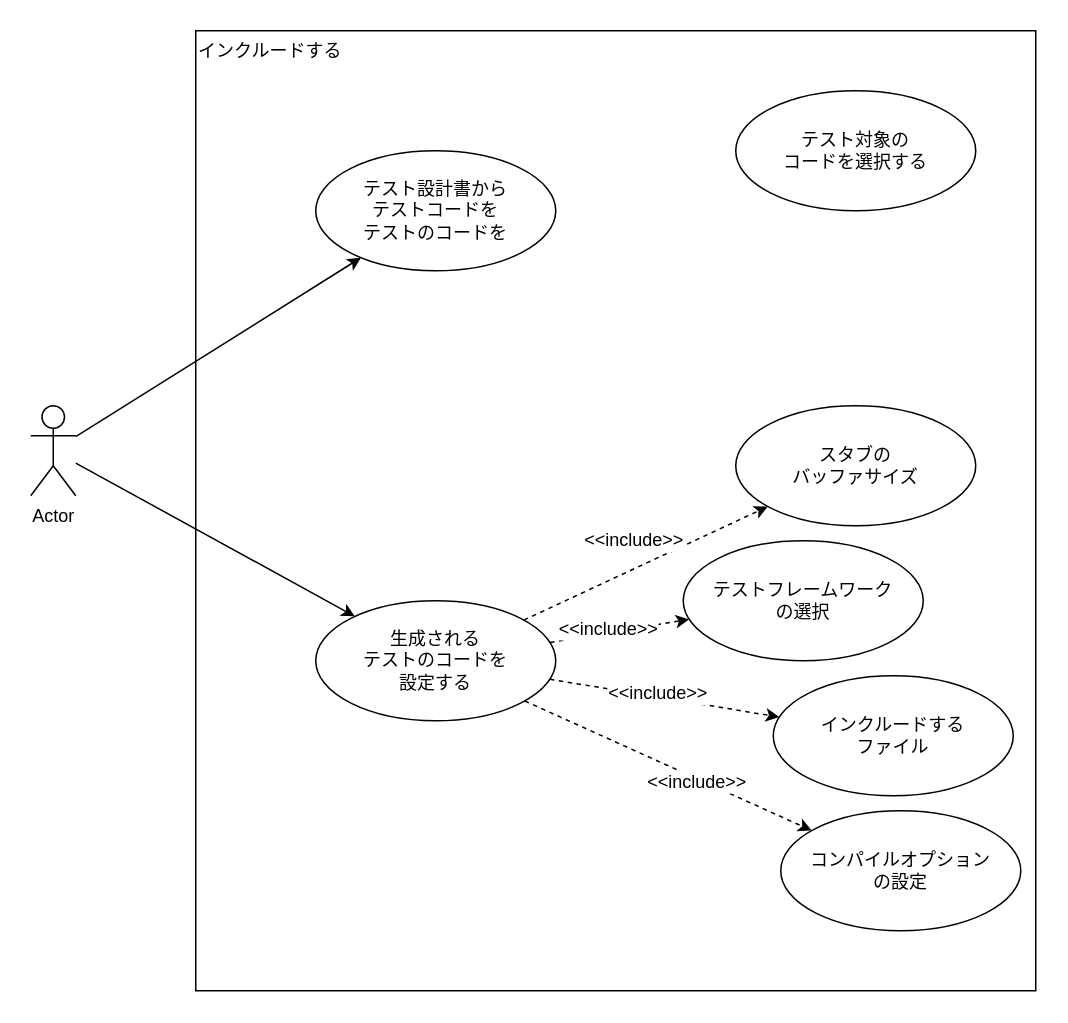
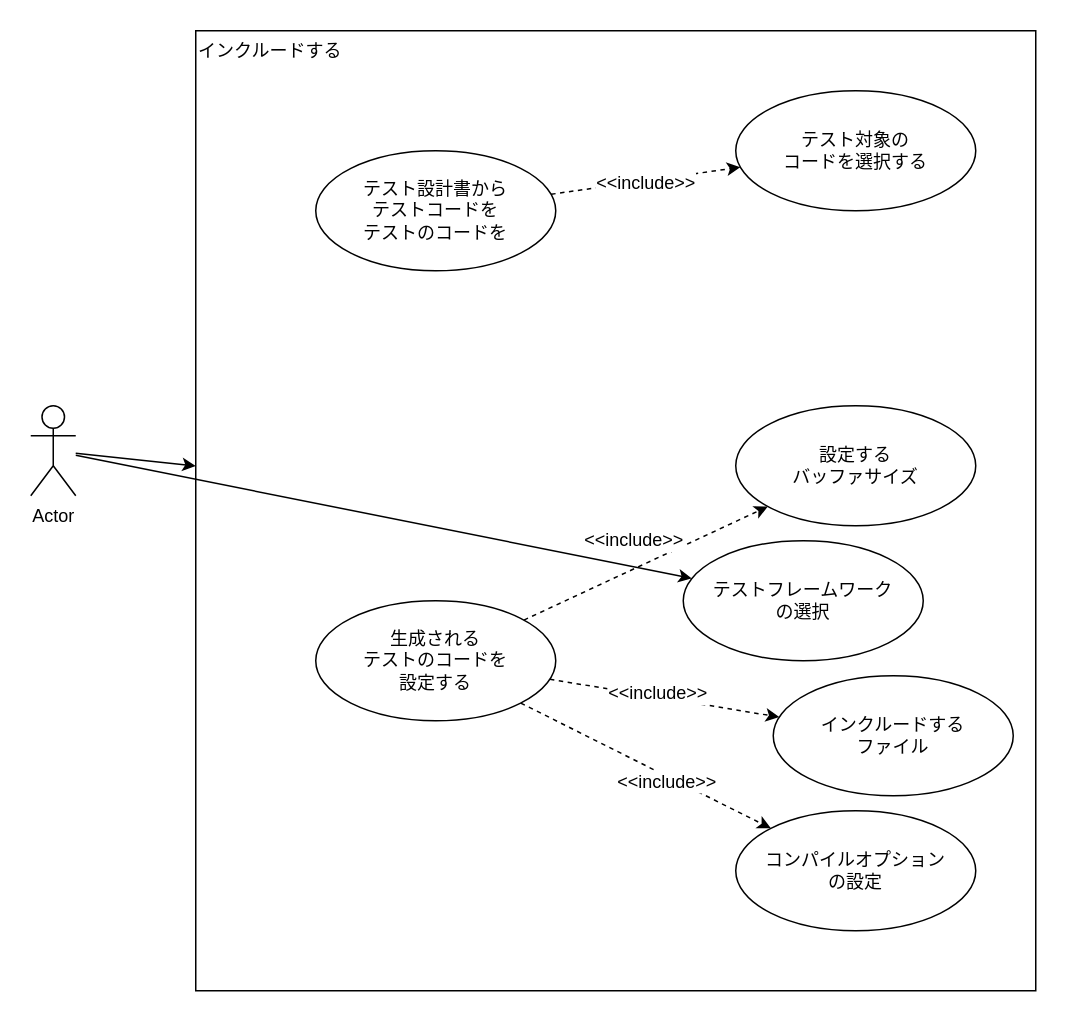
+ <mxCell id="20" style="rounded=0;orthogonalLoop=1;jettySize=auto;html=1;dashed=1;" parent="1" source="6" target="22" edge="1"><mxGeometry relative="1" as="geometry" /></mxCell>
+ <mxCell id="21" value="&amp;lt;&amp;lt;include&amp;gt;&amp;gt;" style="text;html=1;align=center;verticalAlign=middle;resizable=0;points=[];;labelBackgroundColor=#ffffff;" parent="20" vertex="1" connectable="0"><mxGeometry x="-0.3" y="1" relative="1" as="geometry"><mxPoint x="18.67" as="offset" /></mxGeometry></mxCell>
- <mxCell id="3" style="rounded=0;orthogonalLoop=1;jettySize=auto;html=1;" parent="1" source="5" target="6" edge="1"><mxGeometry relative="1" as="geometry" /></mxCell>
+ <mxCell id="3" style="rounded=0;orthogonalLoop=1;jettySize=auto;html=1;" parent="1" source="5" target="13" edge="1"><mxGeometry relative="1" as="geometry" /></mxCell>
- <mxCell id="10" value="スタブの&lt;br&gt;バッファサイズ" style="ellipse;whiteSpace=wrap;html=1;" parent="1" vertex="1"><mxGeometry x="490" y="270" width="160" height="80" as="geometry" /></mxCell>
+ <mxCell id="10" value="設定する&lt;br&gt;バッファサイズ" style="ellipse;whiteSpace=wrap;html=1;" parent="1" vertex="1"><mxGeometry x="490" y="270" width="160" height="80" as="geometry" /></mxCell>
- <mxCell id="4" style="edgeStyle=none;rounded=0;orthogonalLoop=1;jettySize=auto;html=1;" parent="1" source="5" target="7" edge="1"><mxGeometry relative="1" as="geometry" /></mxCell>
+ <mxCell id="4" style="edgeStyle=none;rounded=0;orthogonalLoop=1;jettySize=auto;html=1;" parent="1" source="5" target="2" edge="1"><mxGeometry relative="1" as="geometry" /></mxCell>
- <mxCell id="11" style="edgeStyle=none;rounded=0;orthogonalLoop=1;jettySize=auto;html=1;dashed=1;" parent="1" source="7" target="13" edge="1"><mxGeometry relative="1" as="geometry" /></mxCell>
- <mxCell id="12" value="&amp;lt;&amp;lt;include&amp;gt;&amp;gt;" style="text;html=1;align=center;verticalAlign=middle;resizable=0;points=[];;labelBackgroundColor=#ffffff;" parent="11" vertex="1" connectable="0"><mxGeometry x="0.368" y="5" relative="1" as="geometry"><mxPoint x="-24.45" y="6.27" as="offset" /></mxGeometry></mxCell>
- <mxCell id="19" value="コンパイルオプション&lt;br&gt;の設定" style="ellipse;whiteSpace=wrap;html=1;" parent="1" vertex="1"><mxGeometry x="520" y="540" width="160" height="80" as="geometry" /></mxCell>
+ <mxCell id="19" value="コンパイルオプション&lt;br&gt;の設定" style="ellipse;whiteSpace=wrap;html=1;" parent="1" vertex="1"><mxGeometry x="490" y="540" width="160" height="80" as="geometry" /></mxCell>
